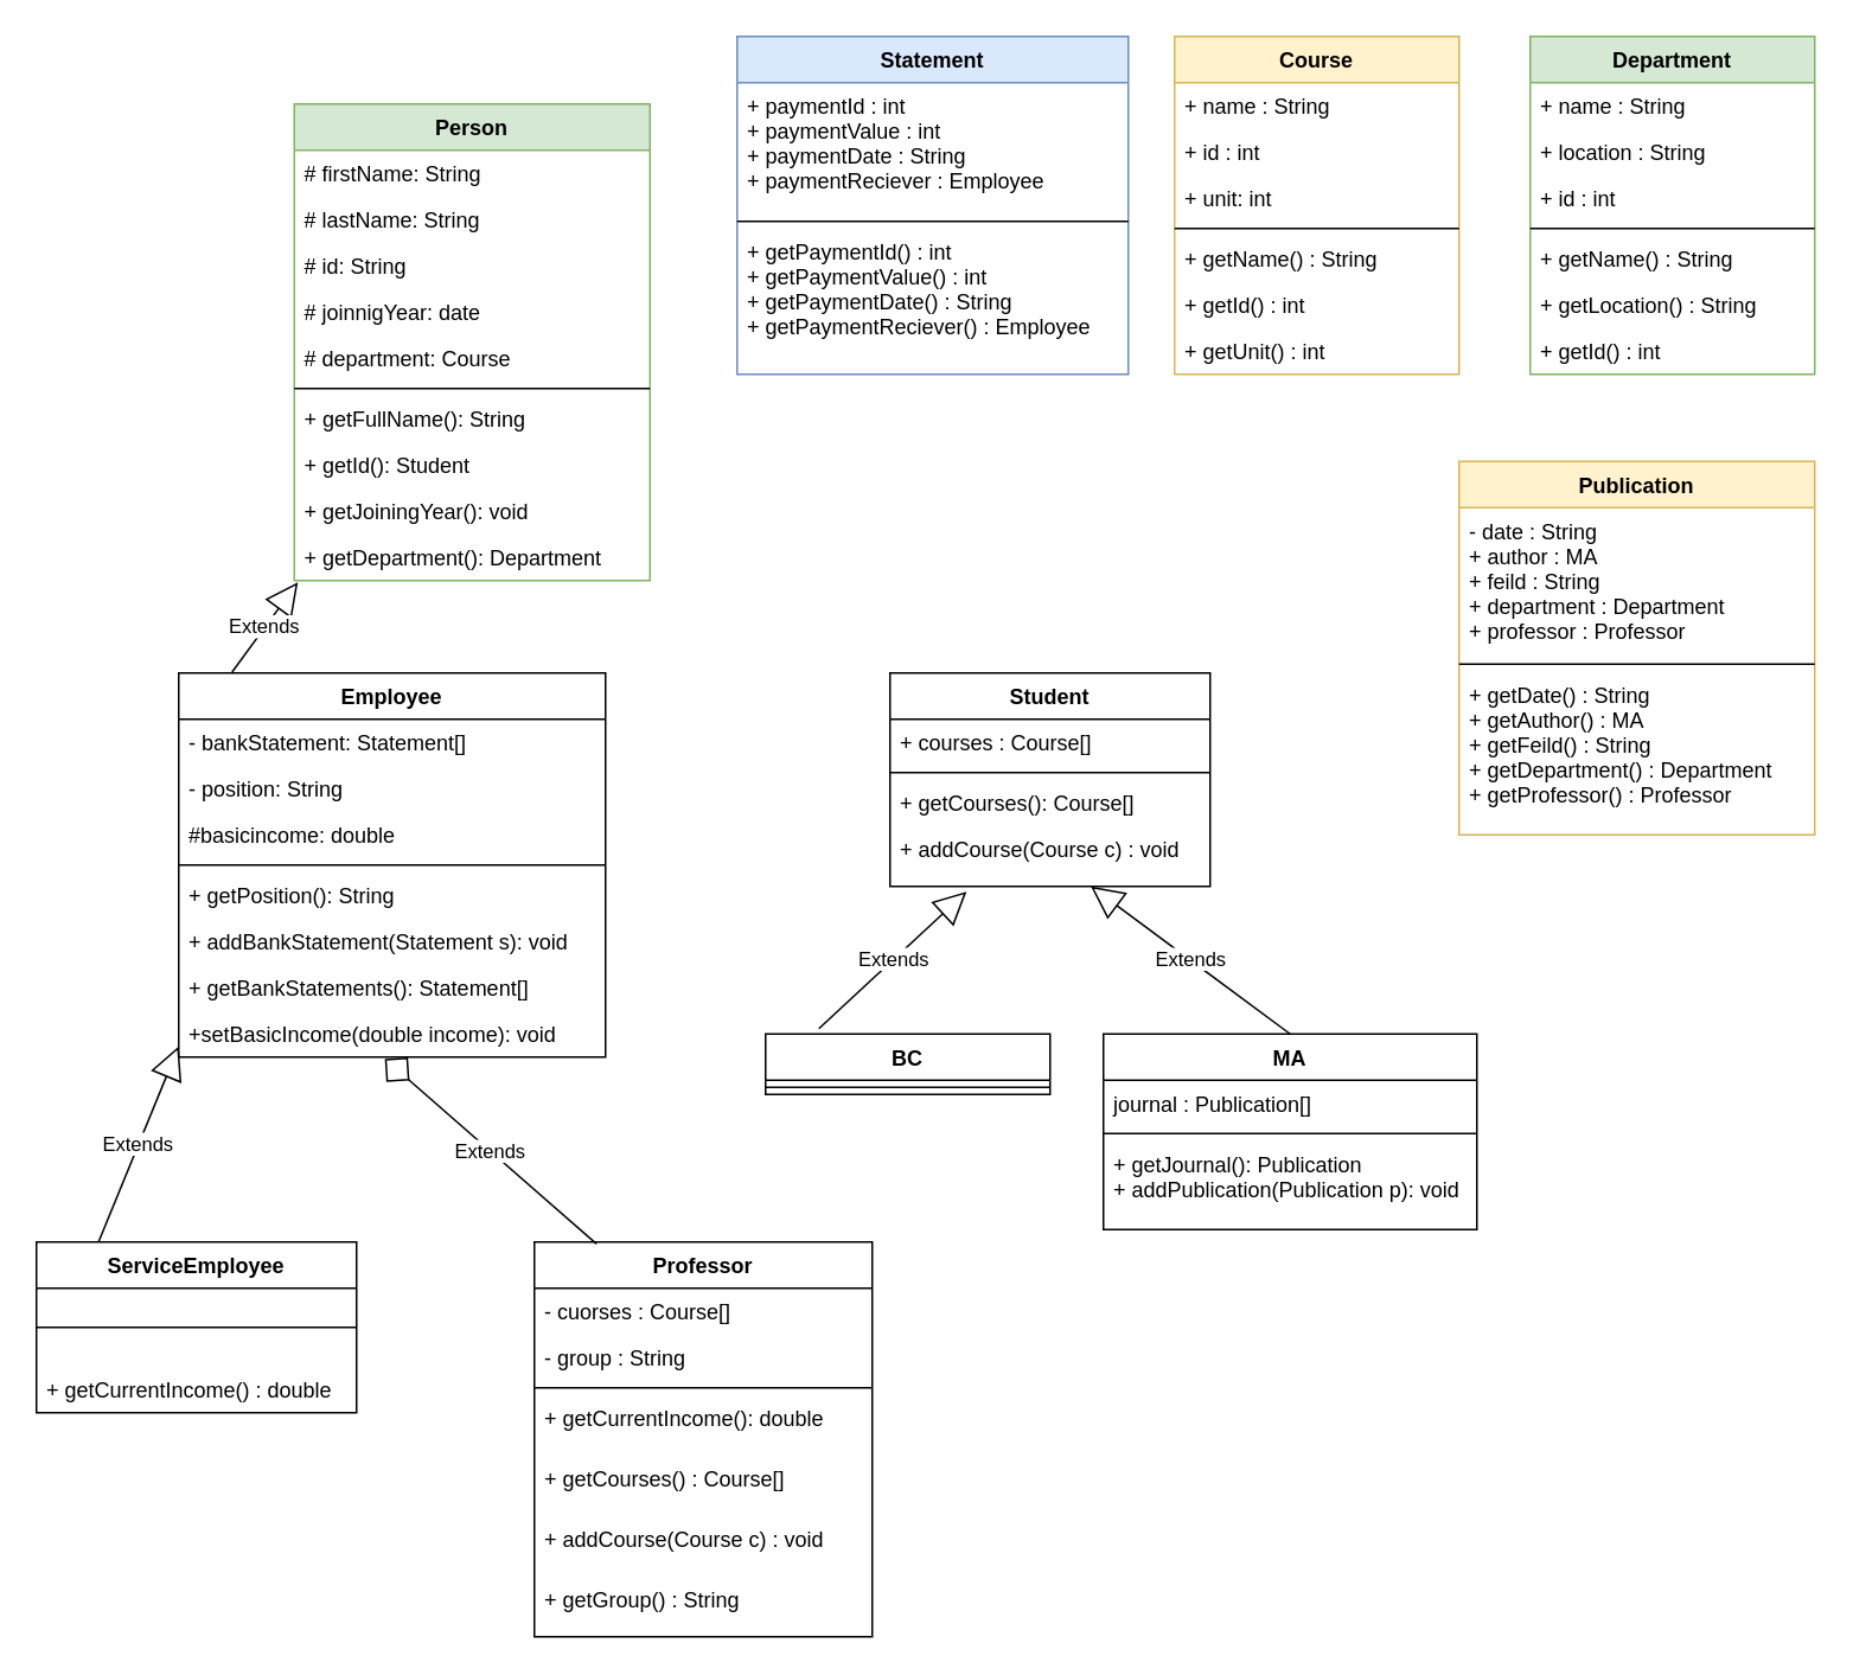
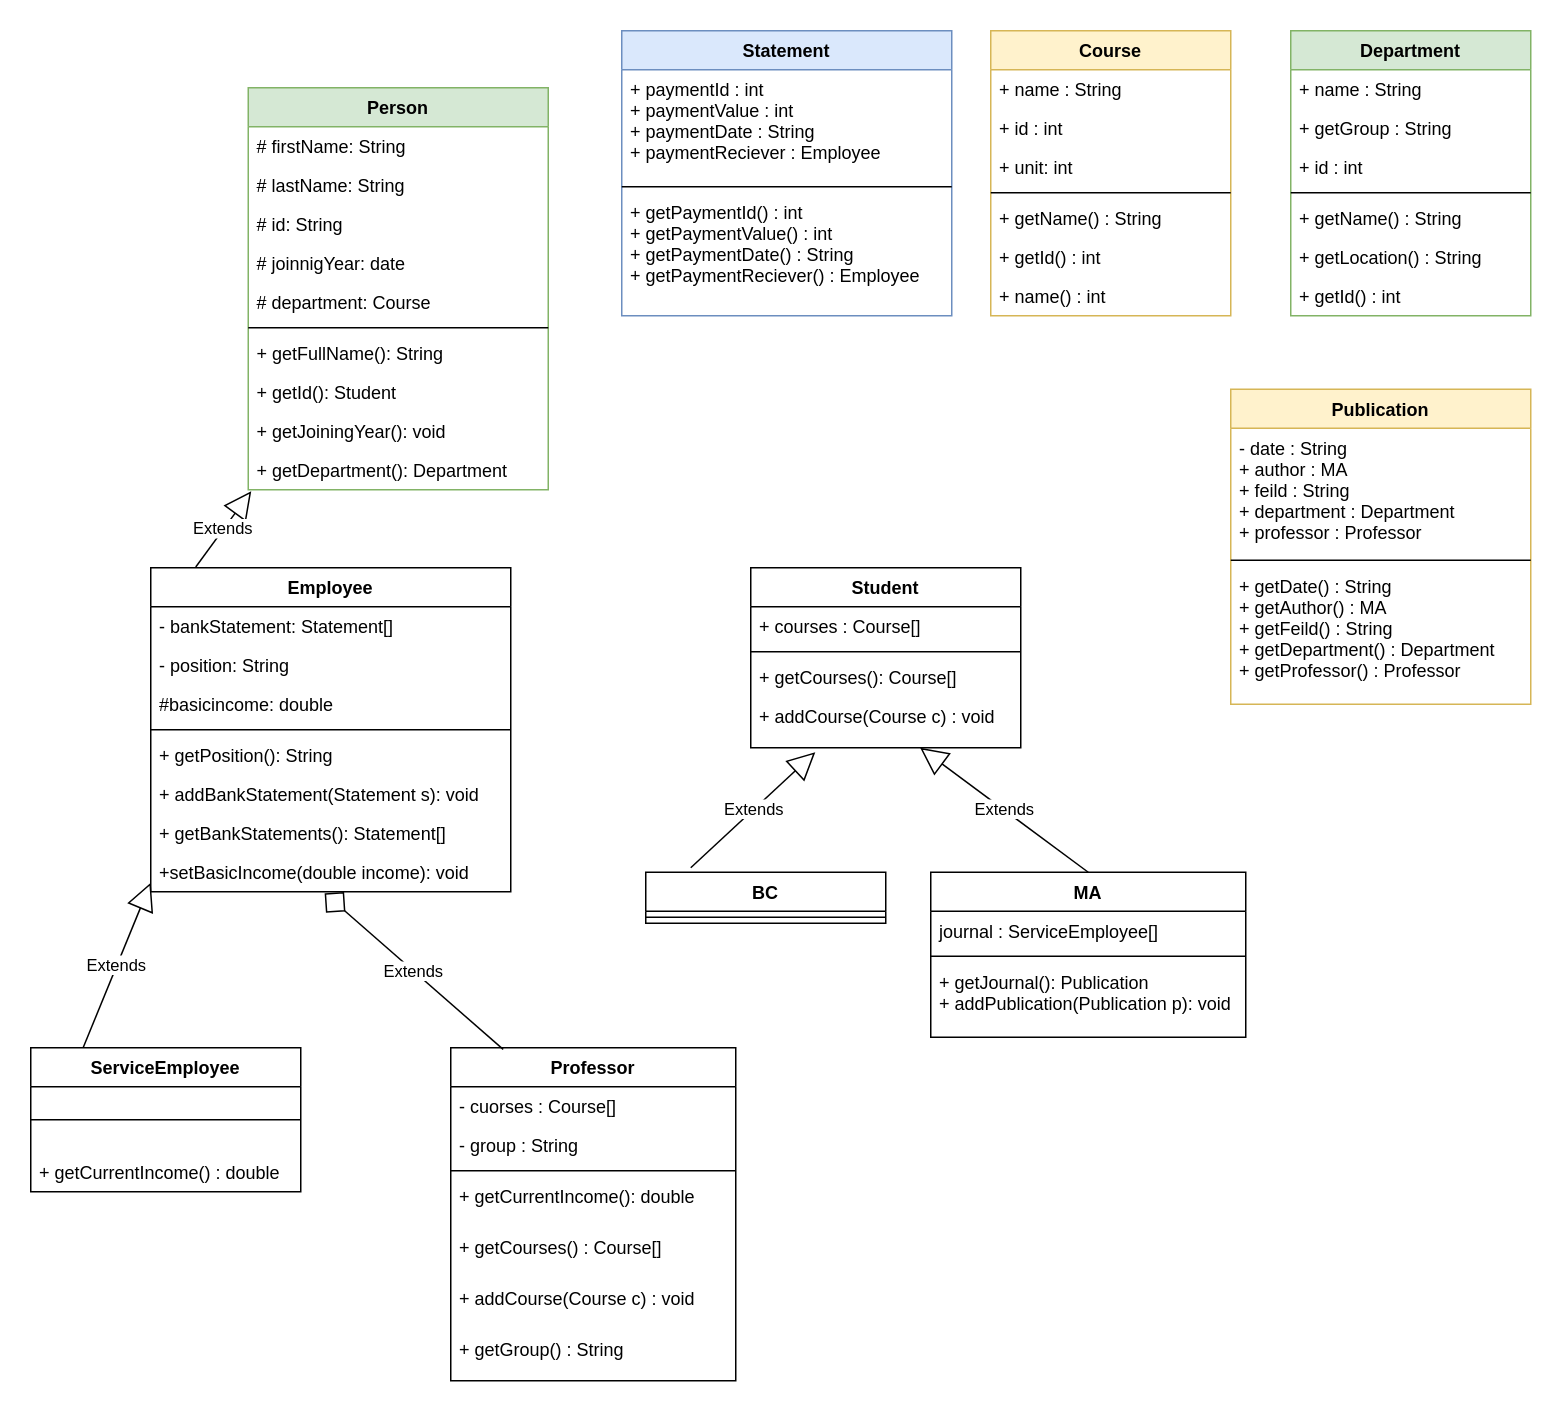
- <mxCell id="59" value="+ location : String" style="text;strokeColor=none;fillColor=none;align=left;verticalAlign=top;spacingLeft=4;spacingRight=4;overflow=hidden;rotatable=0;points=[[0,0.5],[1,0.5]];portConstraint=eastwest;" vertex="1" parent="57"><mxGeometry y="52" width="160" height="26" as="geometry" /></mxCell>
+ <mxCell id="59" value="+ getGroup : String" style="text;strokeColor=none;fillColor=none;align=left;verticalAlign=top;spacingLeft=4;spacingRight=4;overflow=hidden;rotatable=0;points=[[0,0.5],[1,0.5]];portConstraint=eastwest;" vertex="1" parent="57"><mxGeometry y="52" width="160" height="26" as="geometry" /></mxCell>
- <mxCell id="56" value="+ getUnit() : int" style="text;strokeColor=none;fillColor=none;align=left;verticalAlign=top;spacingLeft=4;spacingRight=4;overflow=hidden;rotatable=0;points=[[0,0.5],[1,0.5]];portConstraint=eastwest;" vertex="1" parent="49"><mxGeometry y="164" width="160" height="26" as="geometry" /></mxCell>
+ <mxCell id="56" value="+ name() : int" style="text;strokeColor=none;fillColor=none;align=left;verticalAlign=top;spacingLeft=4;spacingRight=4;overflow=hidden;rotatable=0;points=[[0,0.5],[1,0.5]];portConstraint=eastwest;" vertex="1" parent="49"><mxGeometry y="164" width="160" height="26" as="geometry" /></mxCell>
- <mxCell id="45" value="journal : Publication[]" style="text;strokeColor=none;fillColor=none;align=left;verticalAlign=top;spacingLeft=4;spacingRight=4;overflow=hidden;rotatable=0;points=[[0,0.5],[1,0.5]];portConstraint=eastwest;" vertex="1" parent="44"><mxGeometry y="26" width="210" height="26" as="geometry" /></mxCell>
+ <mxCell id="45" value="journal : ServiceEmployee[]" style="text;strokeColor=none;fillColor=none;align=left;verticalAlign=top;spacingLeft=4;spacingRight=4;overflow=hidden;rotatable=0;points=[[0,0.5],[1,0.5]];portConstraint=eastwest;" vertex="1" parent="44"><mxGeometry y="26" width="210" height="26" as="geometry" /></mxCell>
